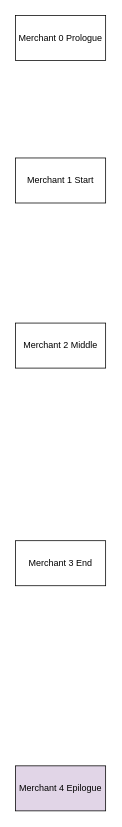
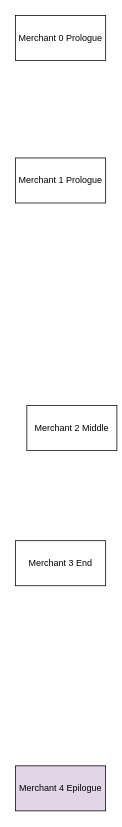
- <mxCell id="3" value="Merchant 1 Start" style="rounded=0;whiteSpace=wrap;html=1;" vertex="1" parent="1"><mxGeometry x="20" y="210" width="120" height="60" as="geometry" /></mxCell>
+ <mxCell id="3" value="Merchant 1 Prologue" style="rounded=0;whiteSpace=wrap;html=1;" vertex="1" parent="1"><mxGeometry x="20" y="210" width="120" height="60" as="geometry" /></mxCell>
- <mxCell id="4" value="Merchant 2 Middle" style="rounded=0;whiteSpace=wrap;html=1;" vertex="1" parent="1"><mxGeometry x="20" y="430" width="120" height="60" as="geometry" /></mxCell>
+ <mxCell id="4" value="Merchant 2 Middle" style="rounded=0;whiteSpace=wrap;html=1;" vertex="1" parent="1"><mxGeometry x="35" y="540" width="120" height="60" as="geometry" /></mxCell>
